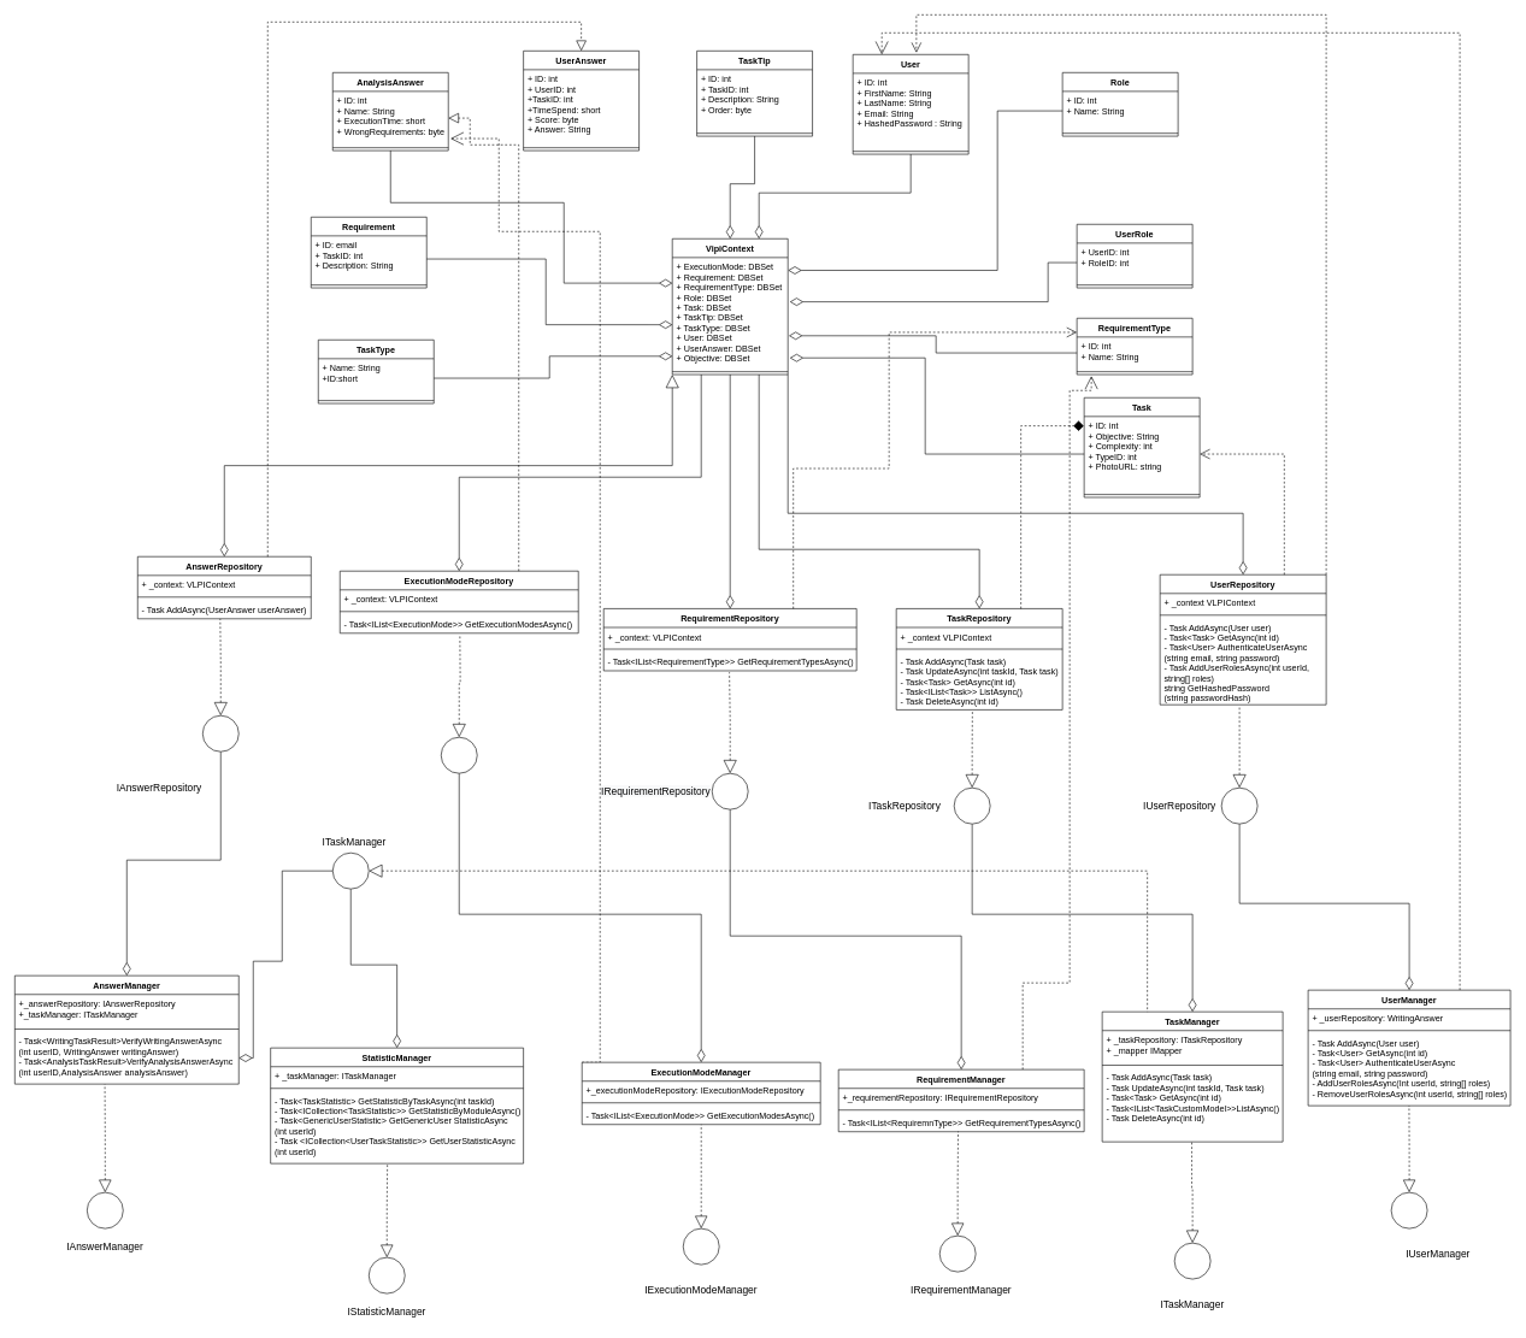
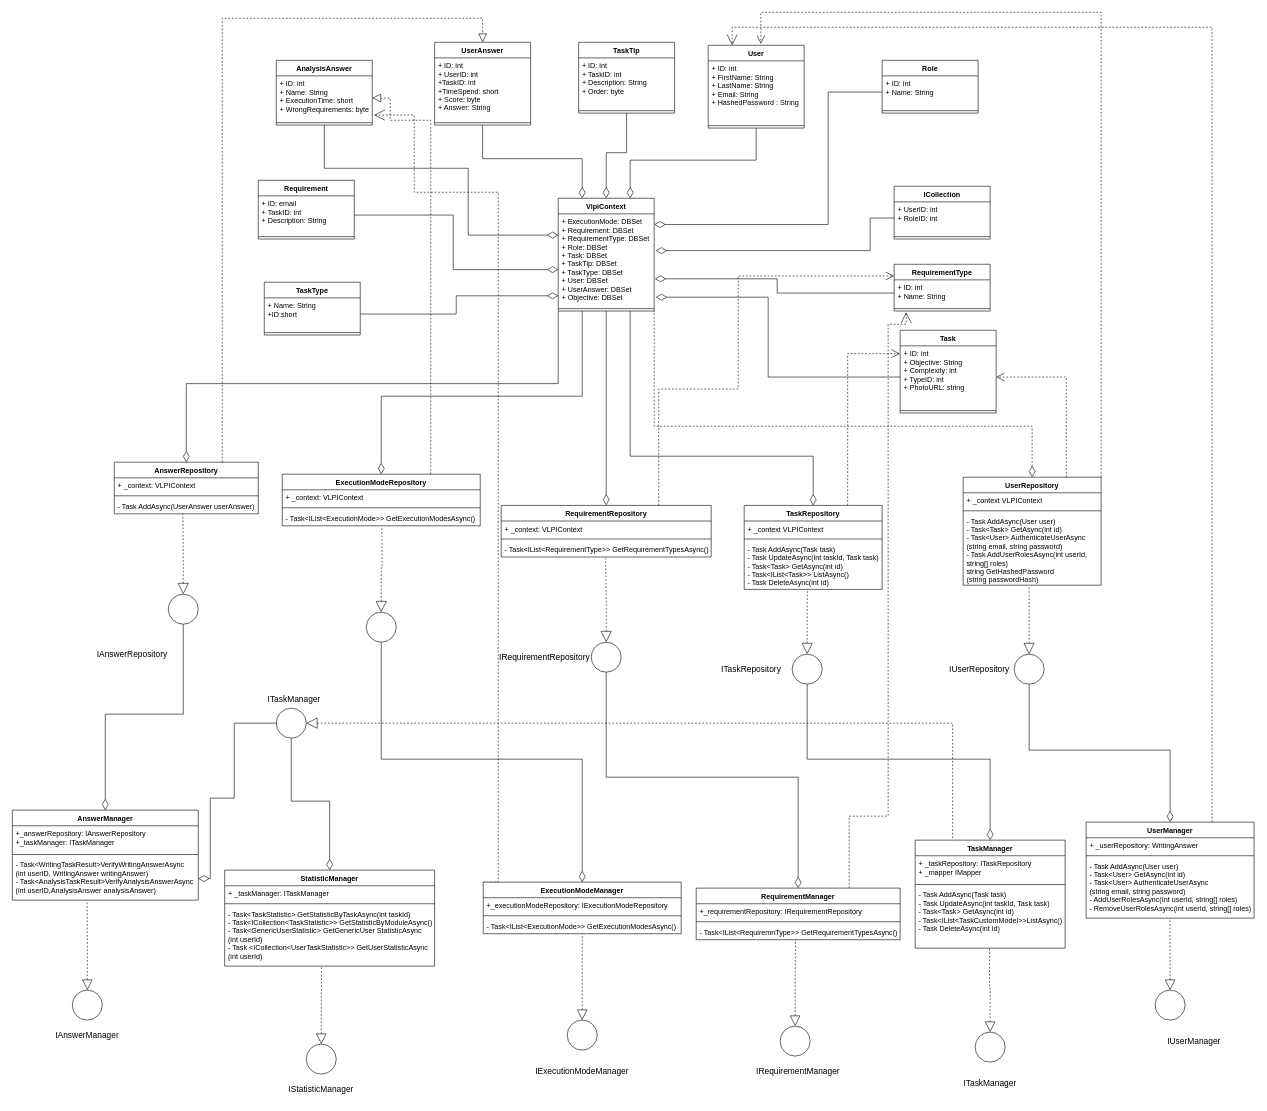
+ <mxCell id="30" style="edgeStyle=orthogonalEdgeStyle;rounded=0;orthogonalLoop=1;jettySize=auto;html=1;exitX=0.5;exitY=1;exitDx=0;exitDy=0;entryX=0.25;entryY=0;entryDx=0;entryDy=0;fontSize=14;startArrow=none;startFill=0;endArrow=diamondThin;endFill=0;startSize=15;endSize=16;" edge="1" parent="1" source="31" target="2"><mxGeometry relative="1" as="geometry" /></mxCell>
- <mxCell id="34" value="UserRole" style="swimlane;fontStyle=1;align=center;verticalAlign=top;childLayout=stackLayout;horizontal=1;startSize=26;horizontalStack=0;resizeParent=1;resizeParentMax=0;resizeLast=0;collapsible=1;marginBottom=0;fontColor=default;fillColor=none;" parent="1" vertex="1"><mxGeometry x="1490" y="310" width="160" height="88" as="geometry" /></mxCell>
+ <mxCell id="34" value="ICollection" style="swimlane;fontStyle=1;align=center;verticalAlign=top;childLayout=stackLayout;horizontal=1;startSize=26;horizontalStack=0;resizeParent=1;resizeParentMax=0;resizeLast=0;collapsible=1;marginBottom=0;fontColor=default;fillColor=none;" parent="1" vertex="1"><mxGeometry x="1490" y="310" width="160" height="88" as="geometry" /></mxCell>
- <mxCell id="67" style="edgeStyle=orthogonalEdgeStyle;rounded=0;orthogonalLoop=1;jettySize=auto;html=1;exitX=0.5;exitY=0;exitDx=0;exitDy=0;entryX=0;entryY=1;entryDx=0;entryDy=0;fontSize=14;endArrow=block;endFill=0;startSize=16;endSize=16;startArrow=diamondThin;startFill=0;" edge="1" parent="1" source="68" target="2"><mxGeometry relative="1" as="geometry" /></mxCell>
+ <mxCell id="67" style="edgeStyle=orthogonalEdgeStyle;rounded=0;orthogonalLoop=1;jettySize=auto;html=1;exitX=0.5;exitY=0;exitDx=0;exitDy=0;entryX=0;entryY=1;entryDx=0;entryDy=0;fontSize=14;endArrow=none;endFill=0;startSize=16;endSize=16;startArrow=diamondThin;startFill=0;" edge="1" parent="1" source="68" target="2"><mxGeometry relative="1" as="geometry" /></mxCell>
- <mxCell id="134" value="" style="endArrow=diamond;endSize=12;dashed=1;html=1;rounded=0;fontSize=14;exitX=0.75;exitY=0;exitDx=0;exitDy=0;entryX=-0.003;entryY=0.125;entryDx=0;entryDy=0;edgeStyle=orthogonalEdgeStyle;entryPerimeter=0;" edge="1" parent="1" source="83" target="38"><mxGeometry width="160" relative="1" as="geometry"><mxPoint x="1099.68" y="492.434" as="sourcePoint" /><mxPoint x="1510" y="638" as="targetPoint" /><Array as="points"><mxPoint x="1413" y="589" /></Array></mxGeometry></mxCell>
+ <mxCell id="134" value="" style="endArrow=open;endSize=12;dashed=1;html=1;rounded=0;fontSize=14;exitX=0.75;exitY=0;exitDx=0;exitDy=0;entryX=-0.003;entryY=0.125;entryDx=0;entryDy=0;edgeStyle=orthogonalEdgeStyle;entryPerimeter=0;" edge="1" parent="1" source="83" target="38"><mxGeometry width="160" relative="1" as="geometry"><mxPoint x="1099.68" y="492.434" as="sourcePoint" /><mxPoint x="1510" y="638" as="targetPoint" /><Array as="points"><mxPoint x="1413" y="589" /></Array></mxGeometry></mxCell>
- <mxCell id="87" style="edgeStyle=orthogonalEdgeStyle;rounded=0;orthogonalLoop=1;jettySize=auto;html=1;exitX=0.5;exitY=0;exitDx=0;exitDy=0;entryX=1;entryY=1;entryDx=0;entryDy=0;fontSize=14;startArrow=diamondThin;startFill=0;endArrow=none;endFill=0;startSize=16;endSize=16;" edge="1" parent="1" source="88" target="2"><mxGeometry relative="1" as="geometry"><Array as="points"><mxPoint x="1720" y="710" /><mxPoint x="1090" y="710" /></Array></mxGeometry></mxCell>
+ <mxCell id="87" style="edgeStyle=orthogonalEdgeStyle;rounded=0;orthogonalLoop=1;jettySize=auto;html=1;exitX=0.5;exitY=0;exitDx=0;exitDy=0;entryX=1;entryY=1;entryDx=0;entryDy=0;fontSize=14;startArrow=diamondThin;startFill=0;endArrow=none;endFill=0;startSize=16;endSize=16;dashed=1;" edge="1" parent="1" source="88" target="2"><mxGeometry relative="1" as="geometry"><Array as="points"><mxPoint x="1720" y="710" /><mxPoint x="1090" y="710" /></Array></mxGeometry></mxCell>
